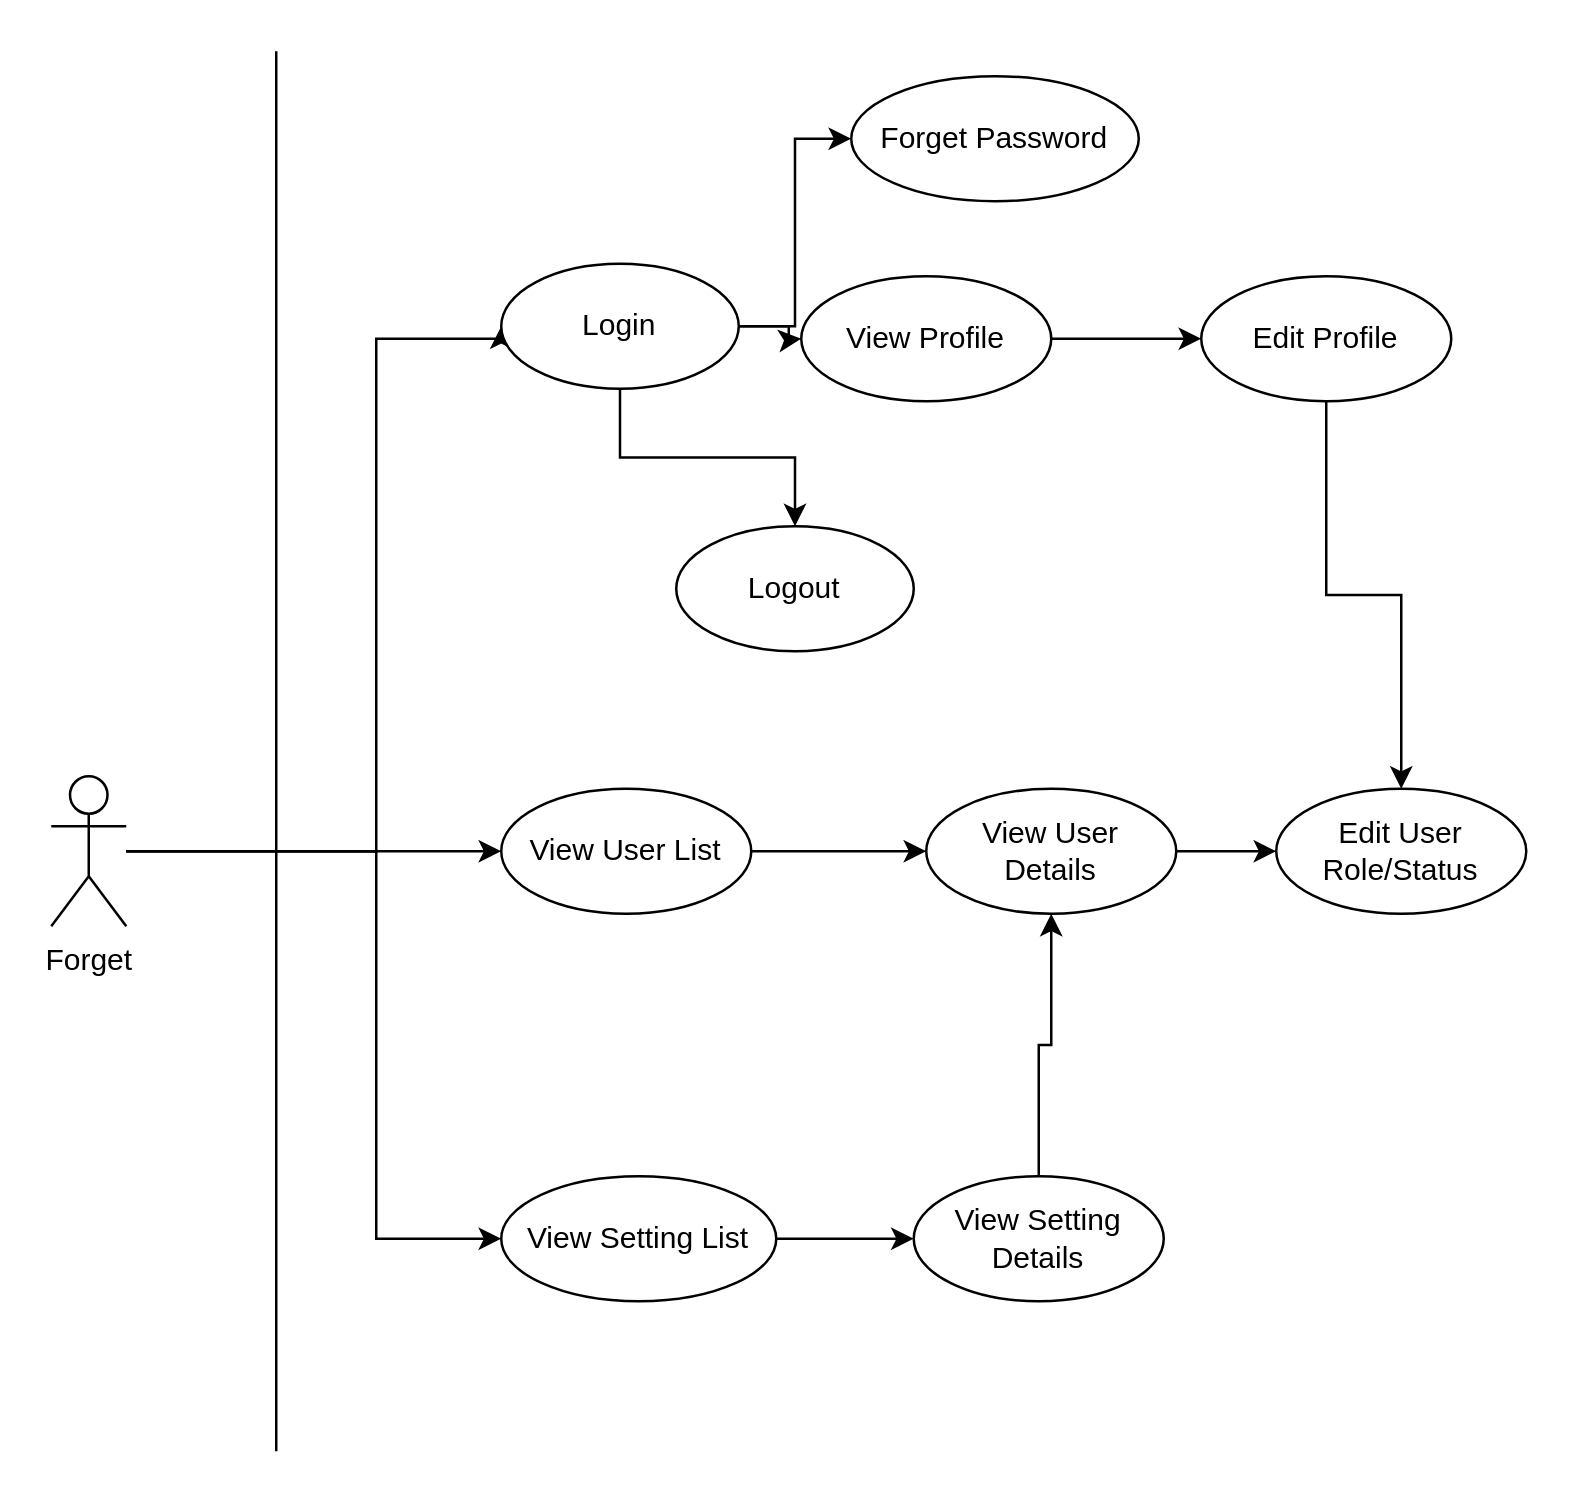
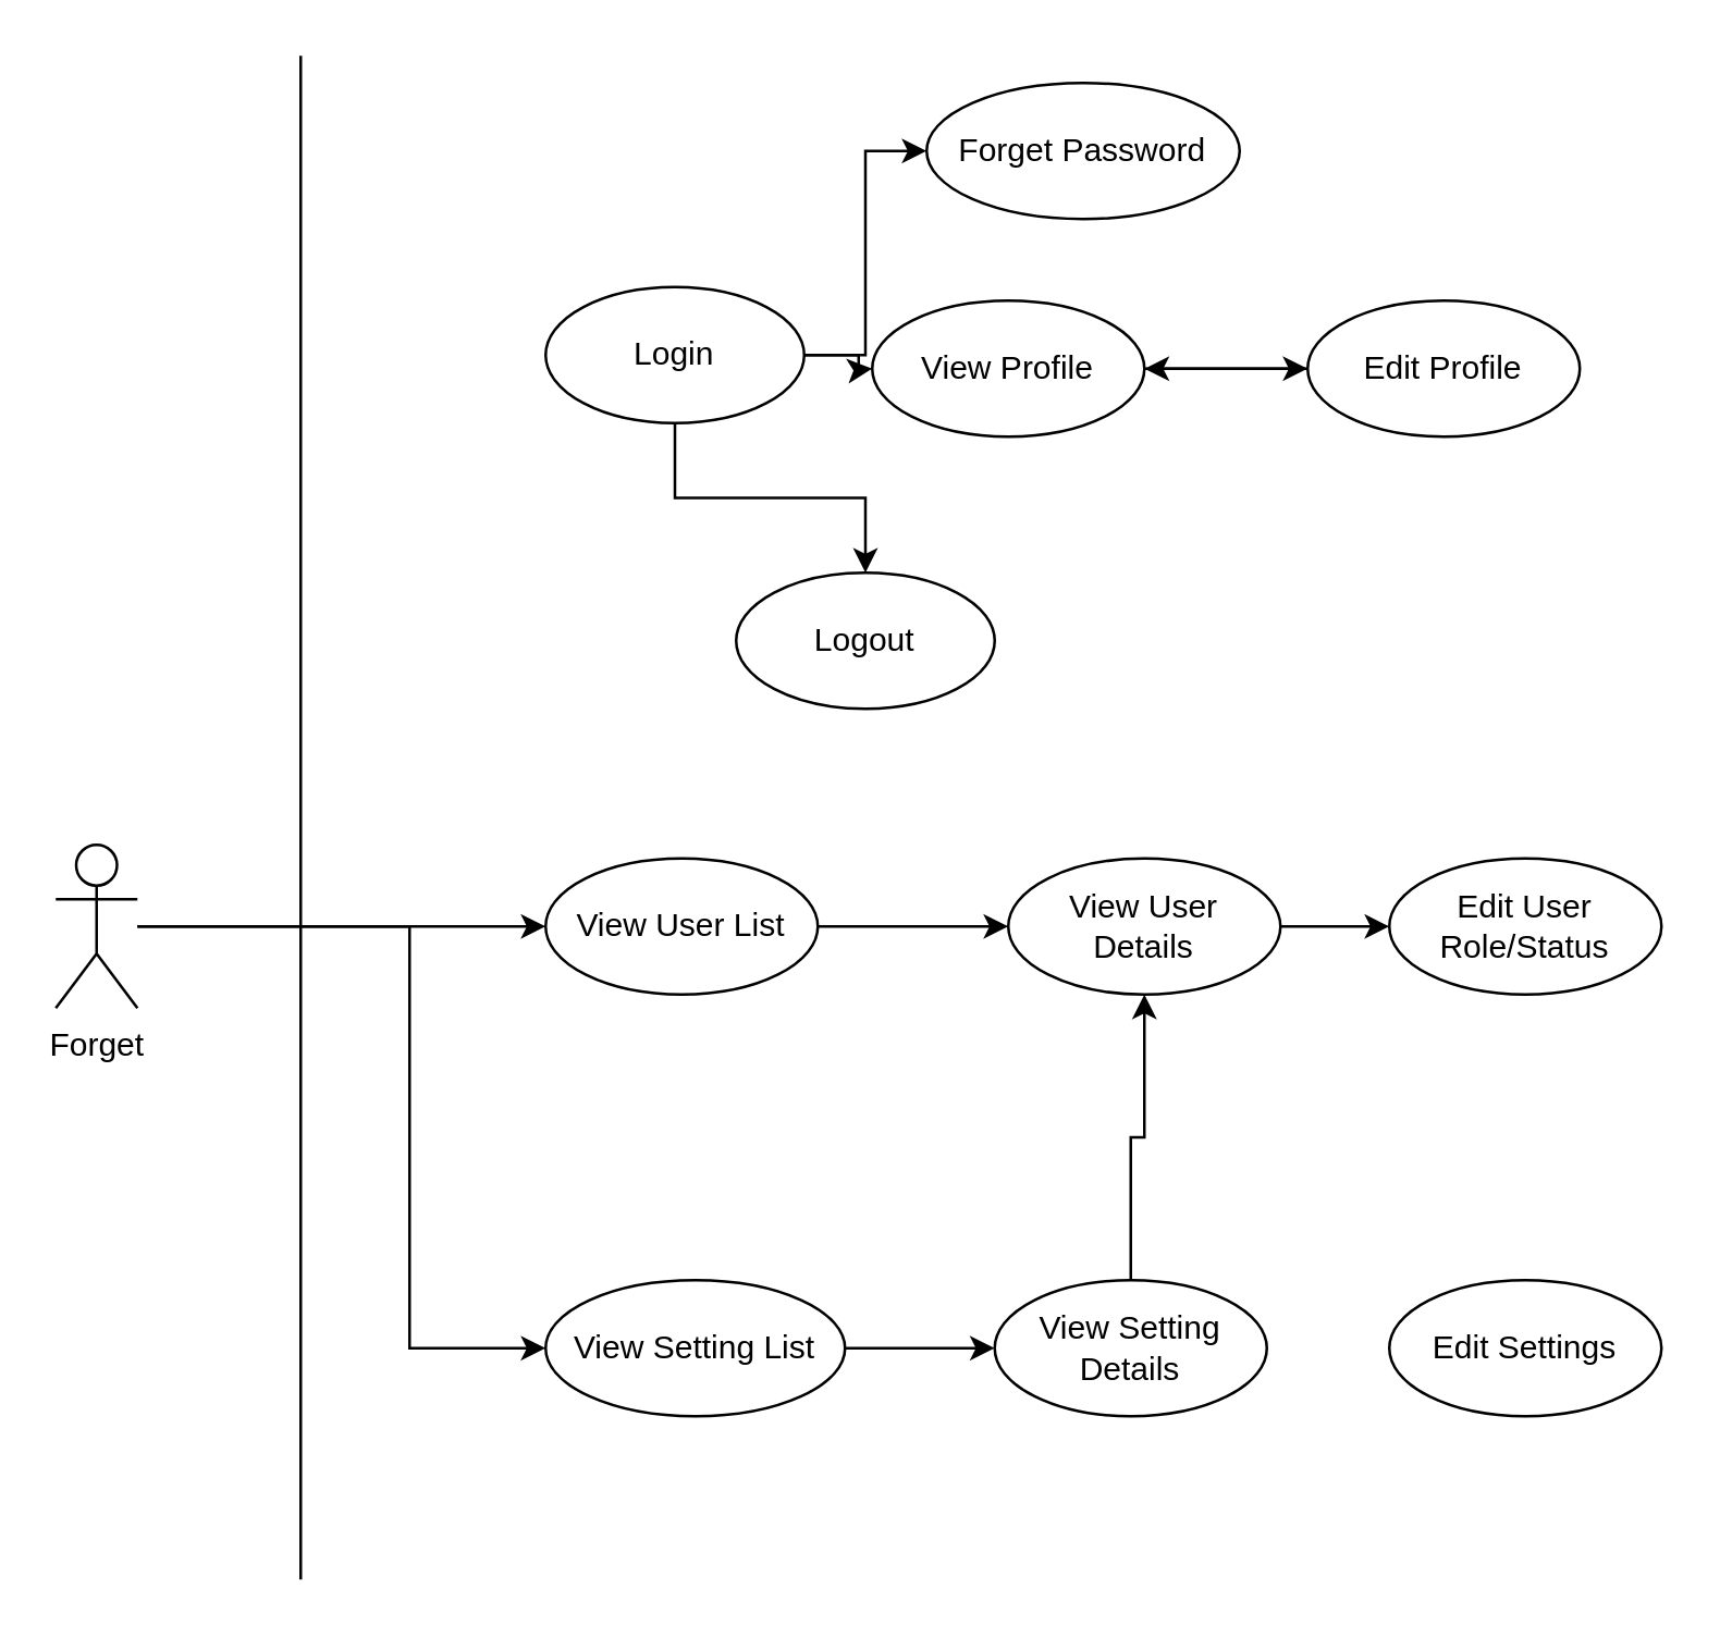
- <mxCell id="2" style="edgeStyle=orthogonalEdgeStyle;rounded=0;orthogonalLoop=1;jettySize=auto;html=1;entryX=0;entryY=0.5;entryDx=0;entryDy=0;" edge="1" parent="1" source="5" target="10"><mxGeometry relative="1" as="geometry"><Array as="points"><mxPoint x="150" y="340" /><mxPoint x="150" y="135" /></Array></mxGeometry></mxCell>
- <mxCell id="14" value="" style="edgeStyle=orthogonalEdgeStyle;rounded=0;orthogonalLoop=1;jettySize=auto;html=1;" edge="1" parent="1" source="15" target="21"><mxGeometry relative="1" as="geometry" /></mxCell>
+ <mxCell id="14" value="" style="edgeStyle=orthogonalEdgeStyle;rounded=0;orthogonalLoop=1;jettySize=auto;html=1;" edge="1" parent="1" source="15" target="13"><mxGeometry relative="1" as="geometry" /></mxCell>
+ <mxCell id="26" value="Edit Settings" style="ellipse;whiteSpace=wrap;html=1;" vertex="1" parent="1"><mxGeometry x="510" y="470" width="100" height="50" as="geometry" /></mxCell>
